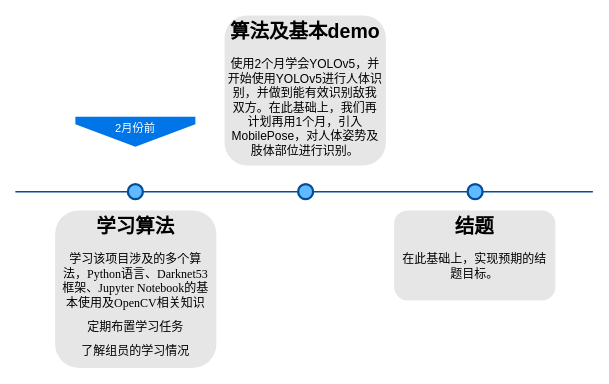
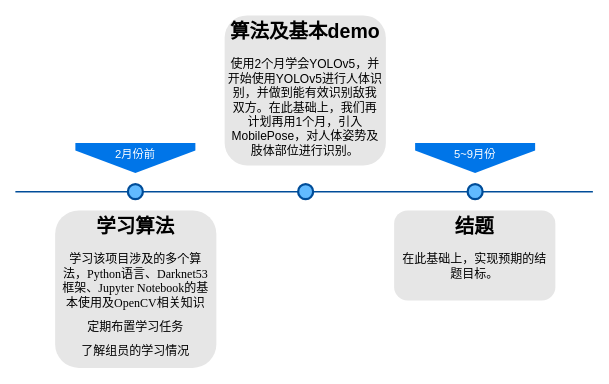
- <mxCell id="3" value="2月份前" style="shape=offPageConnector;whiteSpace=wrap;html=1;fillColor=#0075E8;fontSize=15;fontColor=#FFFFFF;size=0.75;verticalAlign=top;strokeColor=none;" parent="1" vertex="1"><mxGeometry x="100" y="155" width="160" height="40" as="geometry" /></mxCell>
+ <mxCell id="3" value="2月份前" style="shape=offPageConnector;whiteSpace=wrap;html=1;fillColor=#0075E8;fontSize=15;fontColor=#FFFFFF;size=0.75;verticalAlign=top;strokeColor=none;" parent="1" vertex="1"><mxGeometry x="100" y="190" width="160" height="40" as="geometry" /></mxCell>
+ <mxCell id="4" value="&lt;span&gt;5~9月份&lt;/span&gt;" style="shape=offPageConnector;whiteSpace=wrap;html=1;fillColor=#0075E8;fontSize=15;fontColor=#FFFFFF;size=0.75;verticalAlign=top;strokeColor=none;" parent="1" vertex="1"><mxGeometry x="553" y="190" width="160" height="40" as="geometry" /></mxCell>
